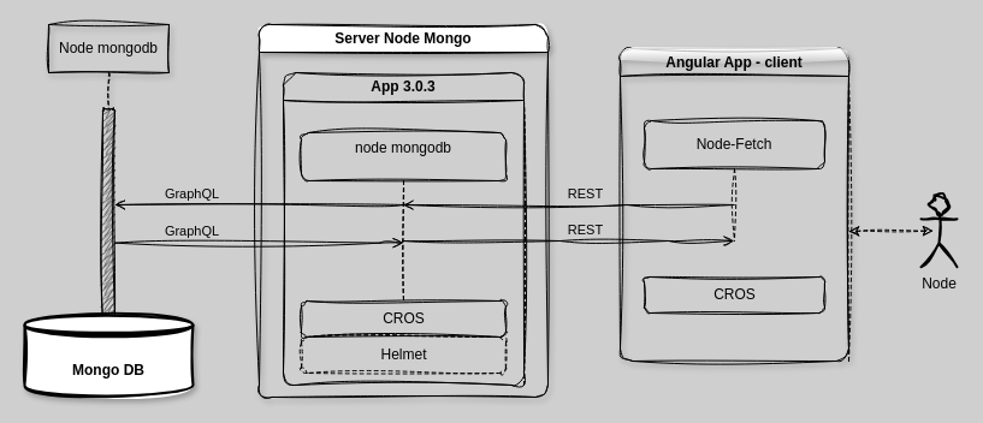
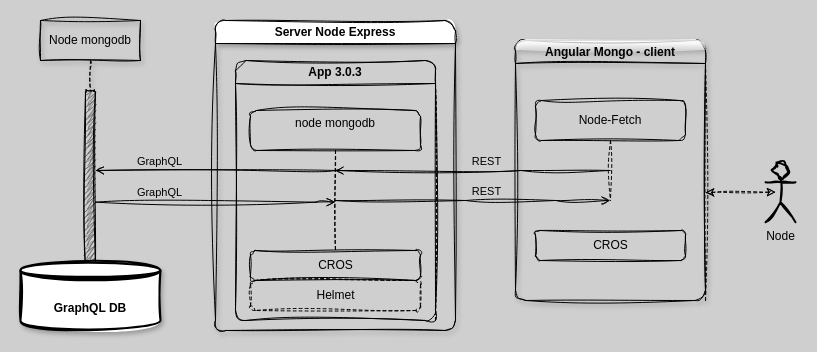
- <mxCell id="17" value="Server Node Mongo" style="swimlane;whiteSpace=wrap;html=1;rounded=1;shadow=1;glass=0;swimlaneFillColor=none;labelBackgroundColor=none;sketch=1;curveFitting=1;jiggle=2;" parent="1" vertex="1"><mxGeometry x="215" width="240" height="310" as="geometry" y="20" /></mxCell>
+ <mxCell id="17" value="Server Node Express" style="swimlane;whiteSpace=wrap;html=1;rounded=1;shadow=1;glass=0;swimlaneFillColor=none;labelBackgroundColor=none;sketch=1;curveFitting=1;jiggle=2;" parent="1" vertex="1"><mxGeometry x="215" width="240" height="310" as="geometry" y="20" /></mxCell>
- <mxCell id="14" value="Angular App - client" style="swimlane;whiteSpace=wrap;html=1;rounded=1;shadow=1;labelBorderColor=none;labelBackgroundColor=none;separatorColor=#000000;fillColor=none;glass=1;sketch=1;curveFitting=1;jiggle=2;" parent="1" vertex="1"><mxGeometry x="515" y="40" width="190" height="260" as="geometry" /></mxCell>
+ <mxCell id="14" value="Angular Mongo - client" style="swimlane;whiteSpace=wrap;html=1;rounded=1;shadow=1;labelBorderColor=none;labelBackgroundColor=none;separatorColor=#000000;fillColor=none;glass=1;sketch=1;curveFitting=1;jiggle=2;" parent="1" vertex="1"><mxGeometry x="515" y="40" width="190" height="260" as="geometry" /></mxCell>
- <mxCell id="22" value="&lt;b&gt;Mongo DB&lt;/b&gt;" style="shape=datastore;whiteSpace=wrap;html=1;shadow=1;strokeWidth=2;labelBackgroundColor=none;rounded=0;sketch=1;curveFitting=1;jiggle=2;gradientColor=none;fillStyle=auto;" parent="1" vertex="1"><mxGeometry x="20" y="260" width="140" height="70" as="geometry" /></mxCell>
+ <mxCell id="22" value="&lt;b&gt;GraphQL DB&lt;/b&gt;" style="shape=datastore;whiteSpace=wrap;html=1;shadow=1;strokeWidth=2;labelBackgroundColor=none;rounded=0;sketch=1;curveFitting=1;jiggle=2;gradientColor=none;fillStyle=auto;" parent="1" vertex="1"><mxGeometry x="20" y="260" width="140" height="70" as="geometry" /></mxCell>
